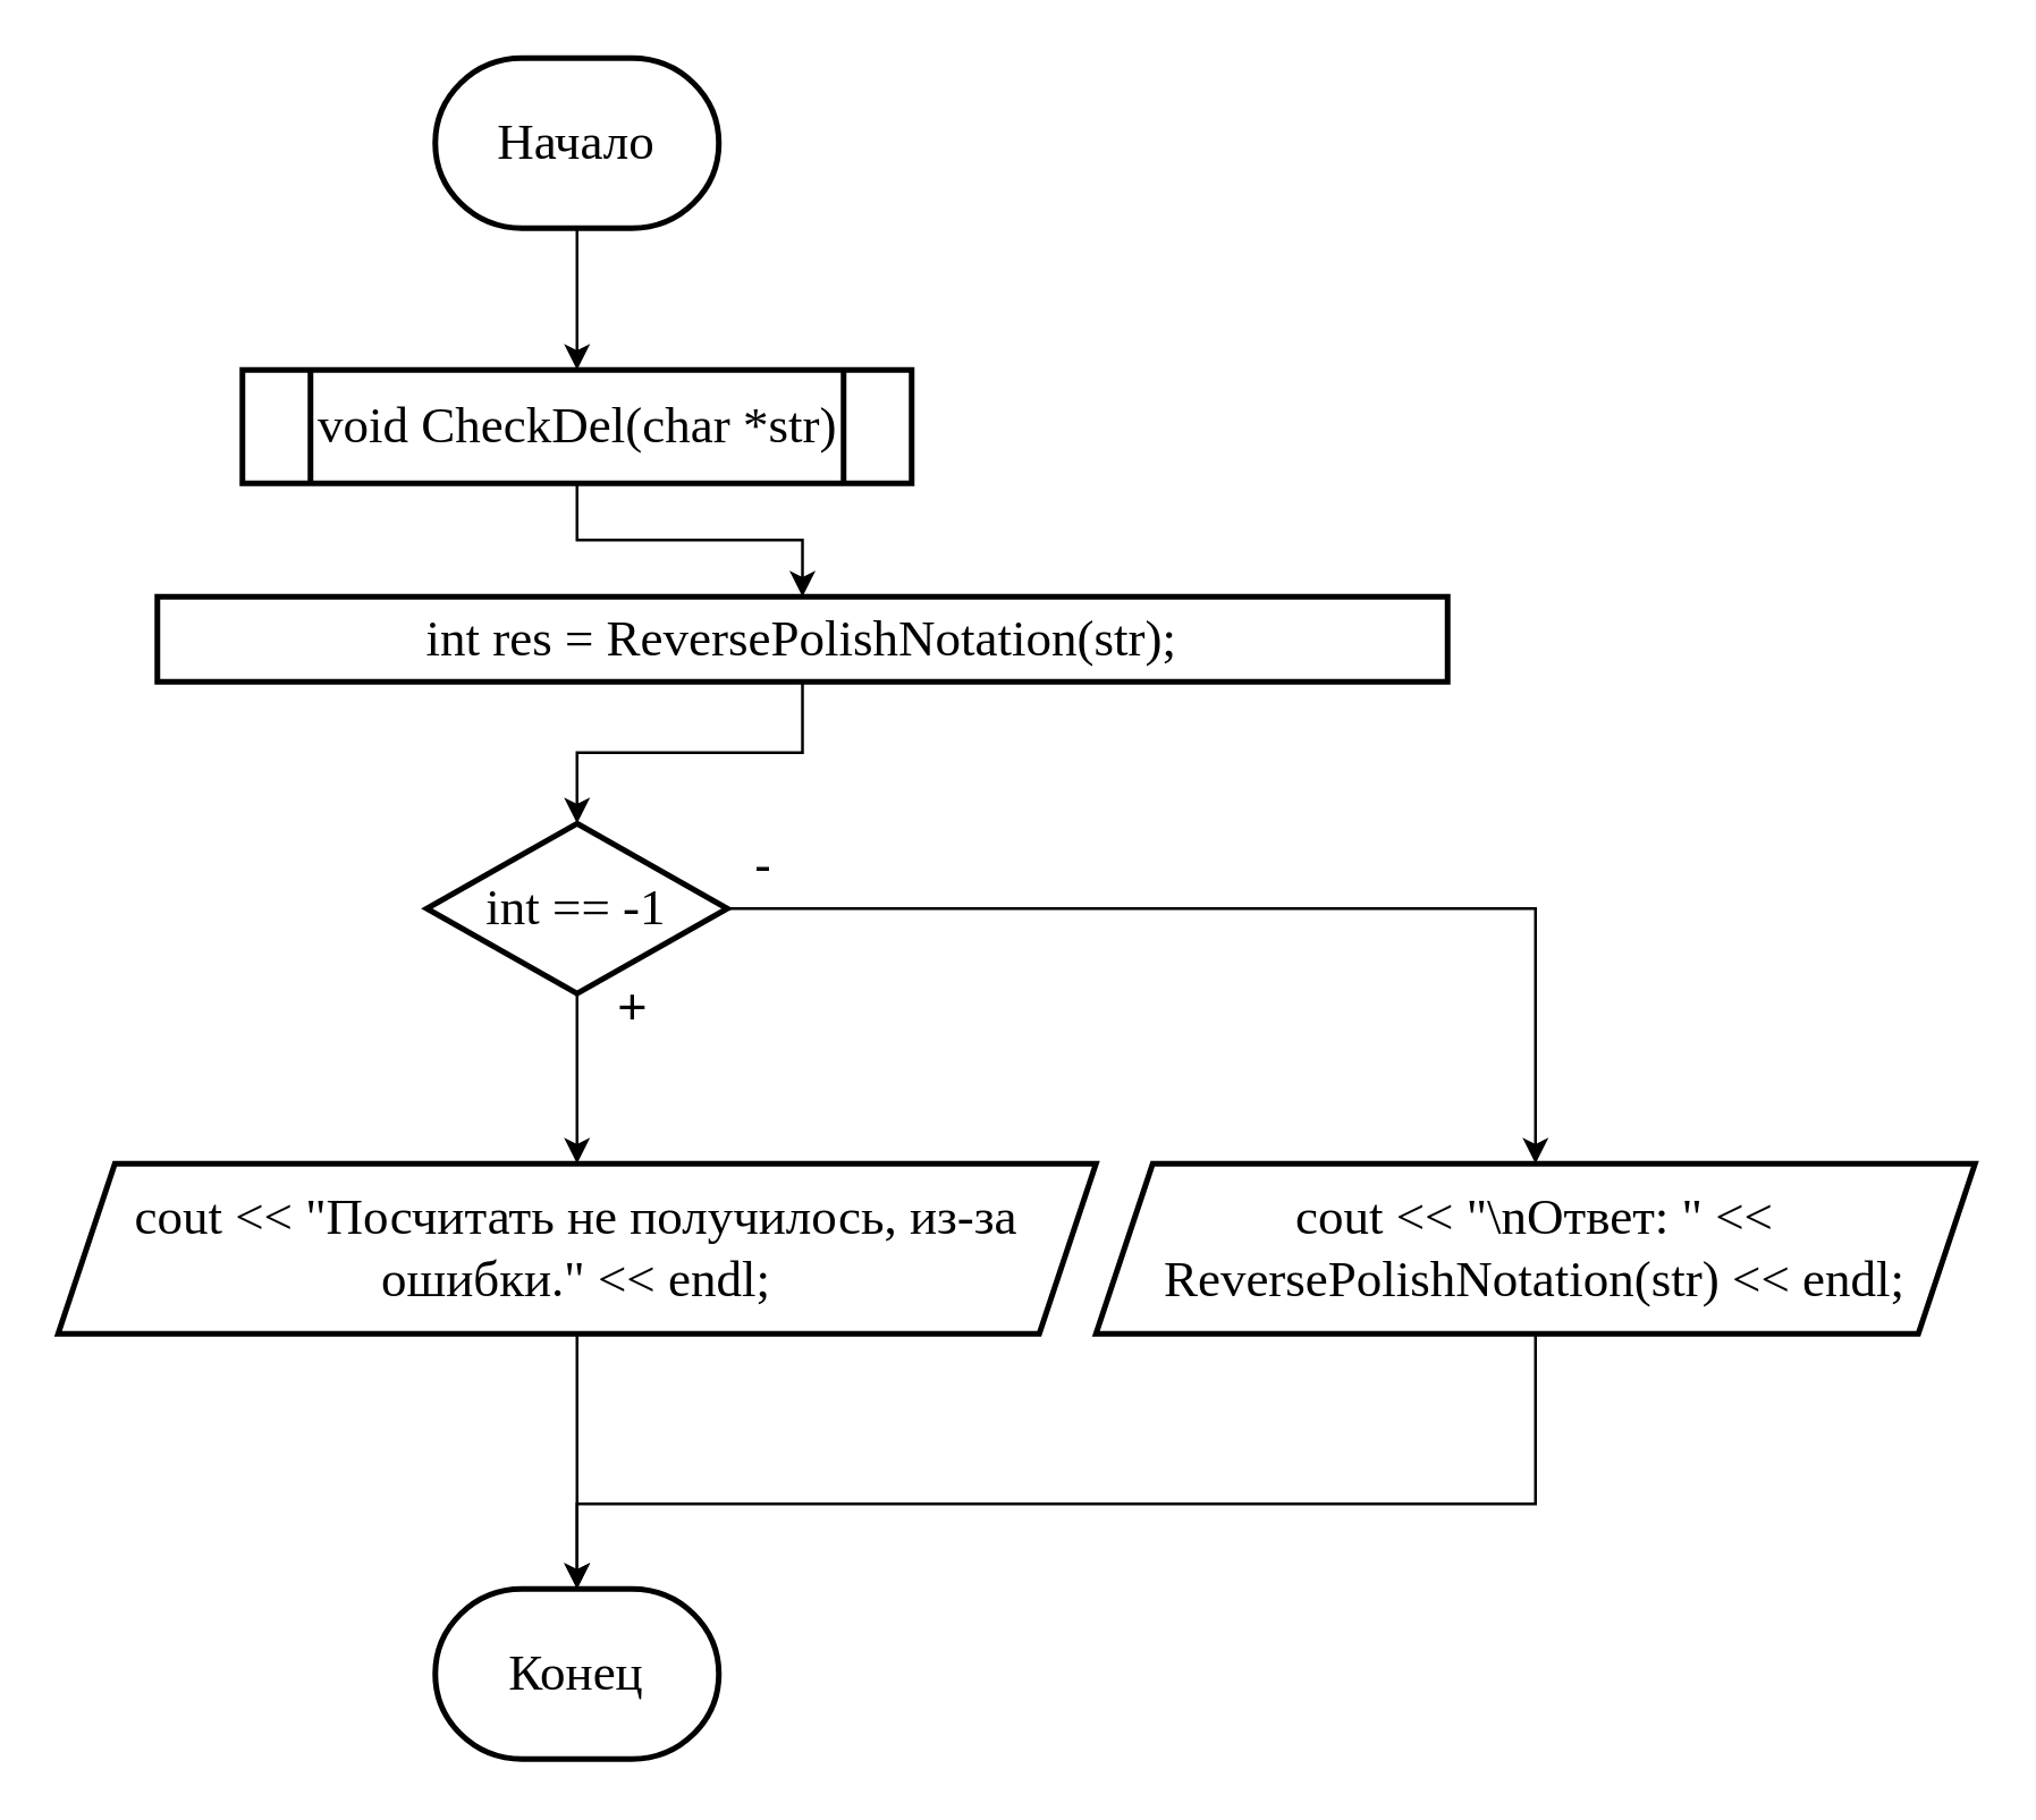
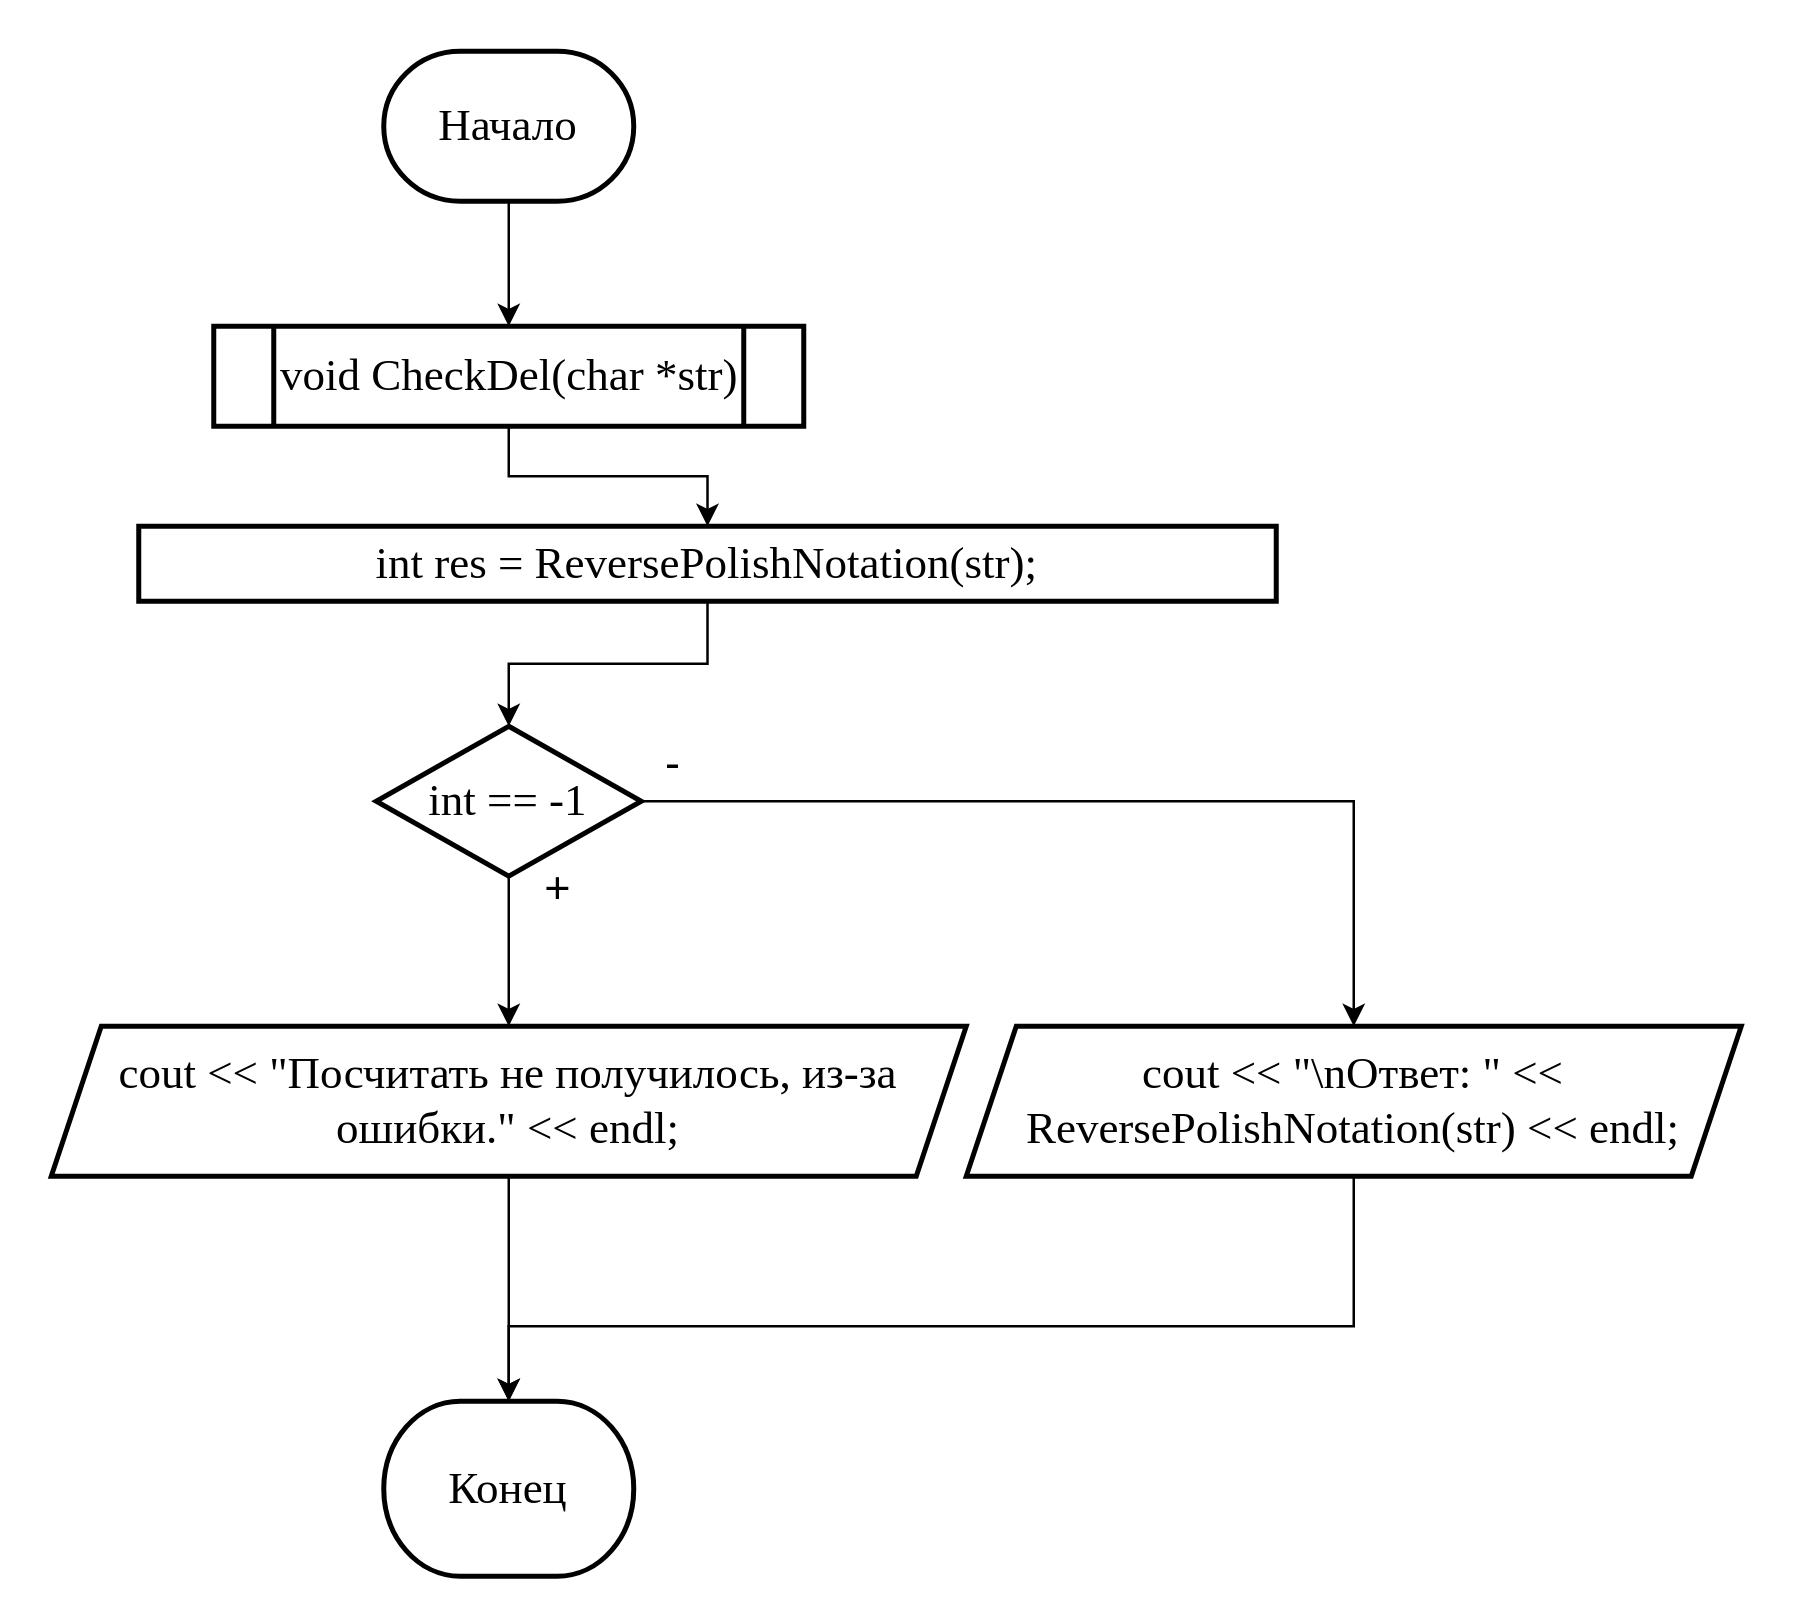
- <mxCell id="4" value="Конец" style="strokeWidth=2;html=1;shape=mxgraph.flowchart.terminator;whiteSpace=wrap;fontFamily=Times New Roman;fontSize=18;" vertex="1" parent="1"><mxGeometry x="153" y="560" width="100" height="60" as="geometry" /></mxCell>
+ <mxCell id="4" value="Конец" style="strokeWidth=2;html=1;shape=mxgraph.flowchart.terminator;whiteSpace=wrap;fontFamily=Times New Roman;fontSize=18;" vertex="1" parent="1"><mxGeometry x="153" y="560" width="100" height="70" as="geometry" /></mxCell>
